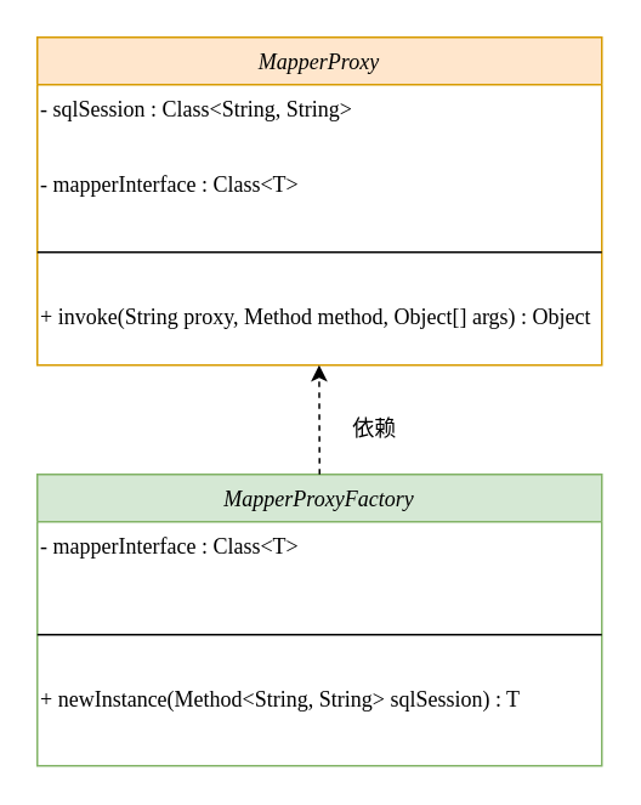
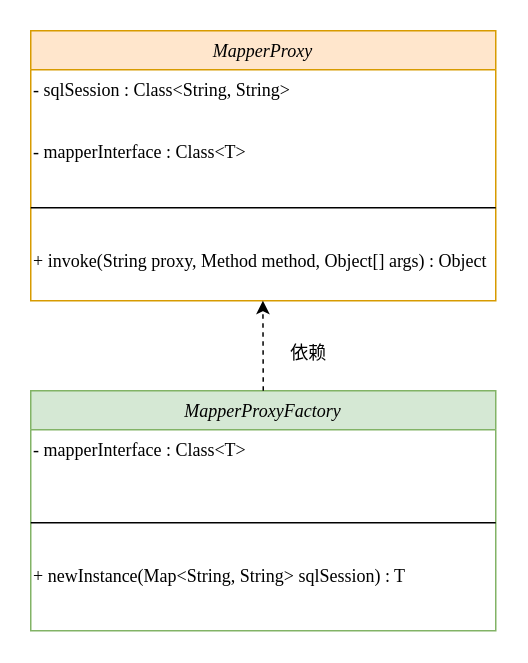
- <mxCell id="10" value="+ newInstance(Method&amp;lt;String, String&amp;gt; sqlSession) : T" style="text;whiteSpace=wrap;html=1;fontFamily=Comic Sans MS;" parent="7" vertex="1"><mxGeometry y="110" width="310" height="40" as="geometry" /></mxCell>
+ <mxCell id="10" value="+ newInstance(Map&amp;lt;String, String&amp;gt; sqlSession) : T" style="text;whiteSpace=wrap;html=1;fontFamily=Comic Sans MS;" parent="7" vertex="1"><mxGeometry y="110" width="310" height="40" as="geometry" /></mxCell>
